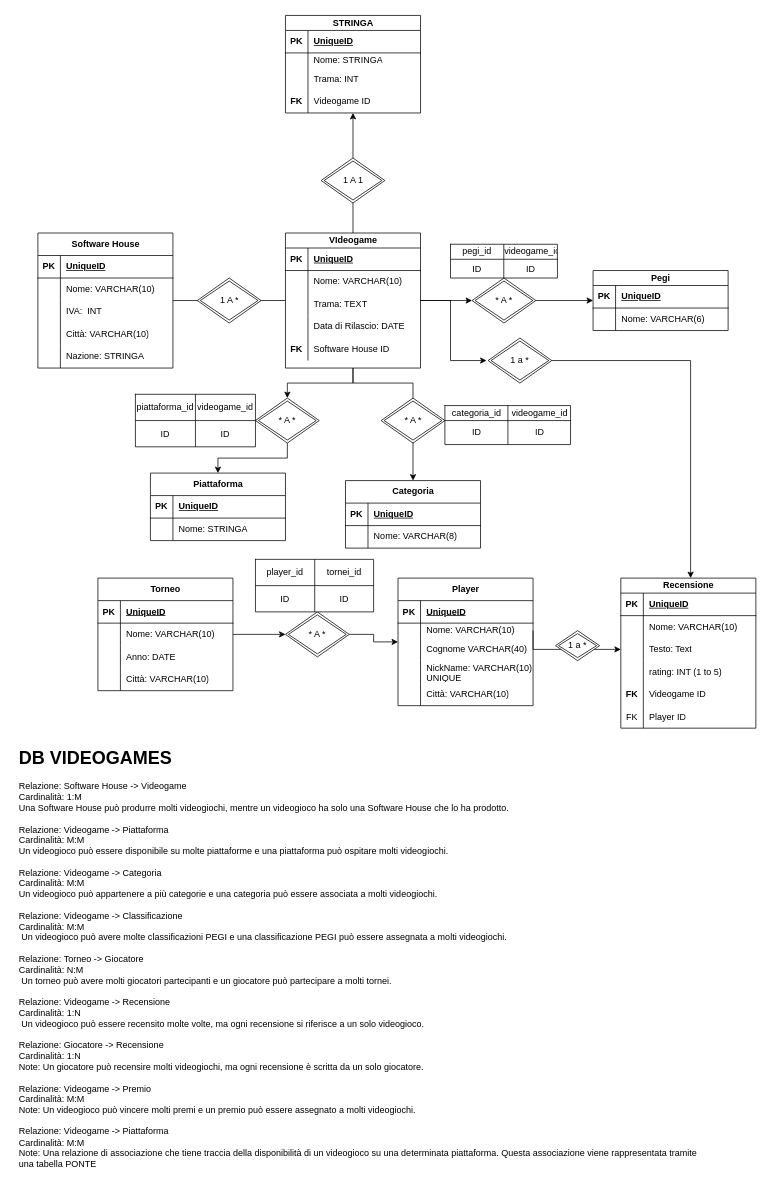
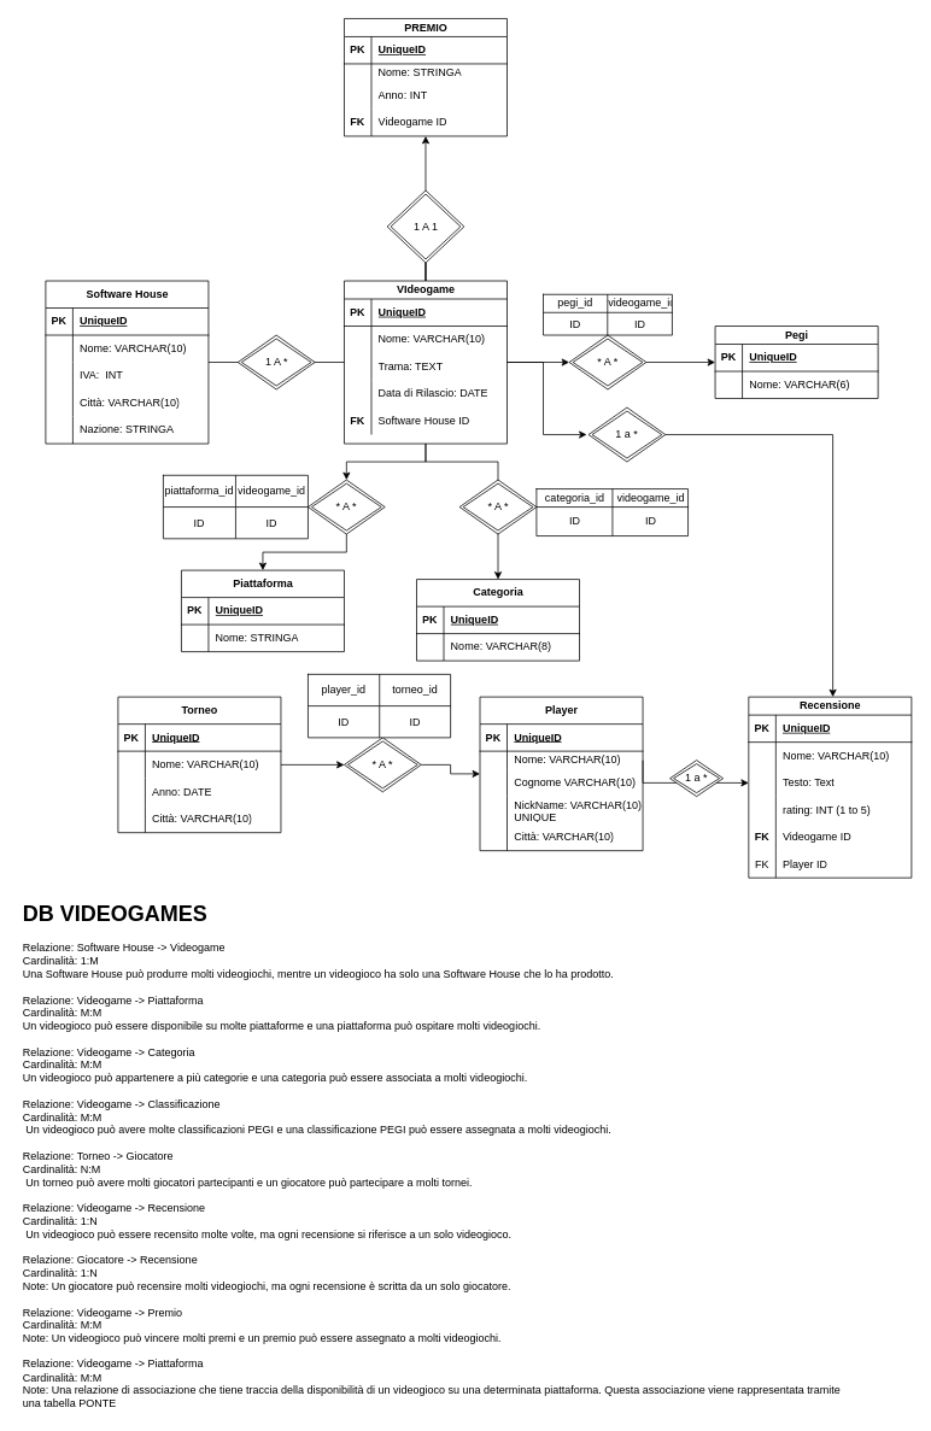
- <mxCell id="150" value="STRINGA" style="shape=table;startSize=20;container=1;collapsible=1;childLayout=tableLayout;fixedRows=1;rowLines=0;fontStyle=1;align=center;resizeLast=1;html=1;" vertex="1" parent="1"><mxGeometry x="380" y="20" width="180" height="130.0" as="geometry" /></mxCell>
+ <mxCell id="150" value="PREMIO" style="shape=table;startSize=20;container=1;collapsible=1;childLayout=tableLayout;fixedRows=1;rowLines=0;fontStyle=1;align=center;resizeLast=1;html=1;" vertex="1" parent="1"><mxGeometry x="380" y="20" width="180" height="130.0" as="geometry" /></mxCell>
- <mxCell id="159" value="Trama: INT" style="shape=partialRectangle;connectable=0;fillColor=none;top=0;left=0;bottom=0;right=0;align=left;spacingLeft=6;overflow=hidden;whiteSpace=wrap;html=1;" vertex="1" parent="157"><mxGeometry x="30" width="150" height="30" as="geometry"><mxRectangle width="150" height="30" as="alternateBounds" /></mxGeometry></mxCell>
+ <mxCell id="159" value="Anno: INT" style="shape=partialRectangle;connectable=0;fillColor=none;top=0;left=0;bottom=0;right=0;align=left;spacingLeft=6;overflow=hidden;whiteSpace=wrap;html=1;" vertex="1" parent="157"><mxGeometry x="30" width="150" height="30" as="geometry"><mxRectangle width="150" height="30" as="alternateBounds" /></mxGeometry></mxCell>
- <mxCell id="164" value="1 A 1" style="shape=rhombus;double=1;perimeter=rhombusPerimeter;whiteSpace=wrap;html=1;align=center;" vertex="1" parent="1"><mxGeometry x="427.5" y="210" width="85" height="60" as="geometry" /></mxCell>
+ <mxCell id="164" value="1 A 1" style="shape=rhombus;double=1;perimeter=rhombusPerimeter;whiteSpace=wrap;html=1;align=center;" vertex="1" parent="1"><mxGeometry x="427.5" y="210" width="85" height="80" as="geometry" /></mxCell>
- <mxCell id="123" value="tornei_id" style="shape=partialRectangle;html=1;whiteSpace=wrap;connectable=0;strokeColor=inherit;overflow=hidden;fillColor=none;top=0;left=0;bottom=0;right=0;pointerEvents=1;" vertex="1" parent="121"><mxGeometry x="79" width="79" height="35" as="geometry"><mxRectangle width="79" height="35" as="alternateBounds" /></mxGeometry></mxCell>
+ <mxCell id="123" value="torneo_id" style="shape=partialRectangle;html=1;whiteSpace=wrap;connectable=0;strokeColor=inherit;overflow=hidden;fillColor=none;top=0;left=0;bottom=0;right=0;pointerEvents=1;" vertex="1" parent="121"><mxGeometry x="79" width="79" height="35" as="geometry"><mxRectangle width="79" height="35" as="alternateBounds" /></mxGeometry></mxCell>
- <mxCell id="111" value="Cognome VARCHAR(40)" style="shape=partialRectangle;connectable=0;fillColor=none;top=0;left=0;bottom=0;right=0;align=left;spacingLeft=6;overflow=hidden;whiteSpace=wrap;html=1;" vertex="1" parent="109"><mxGeometry x="30" width="150" height="30" as="geometry"><mxRectangle width="150" height="30" as="alternateBounds" /></mxGeometry></mxCell>
+ <mxCell id="111" value="Cognome VARCHAR(10)" style="shape=partialRectangle;connectable=0;fillColor=none;top=0;left=0;bottom=0;right=0;align=left;spacingLeft=6;overflow=hidden;whiteSpace=wrap;html=1;" vertex="1" parent="109"><mxGeometry x="30" width="150" height="30" as="geometry"><mxRectangle width="150" height="30" as="alternateBounds" /></mxGeometry></mxCell>
